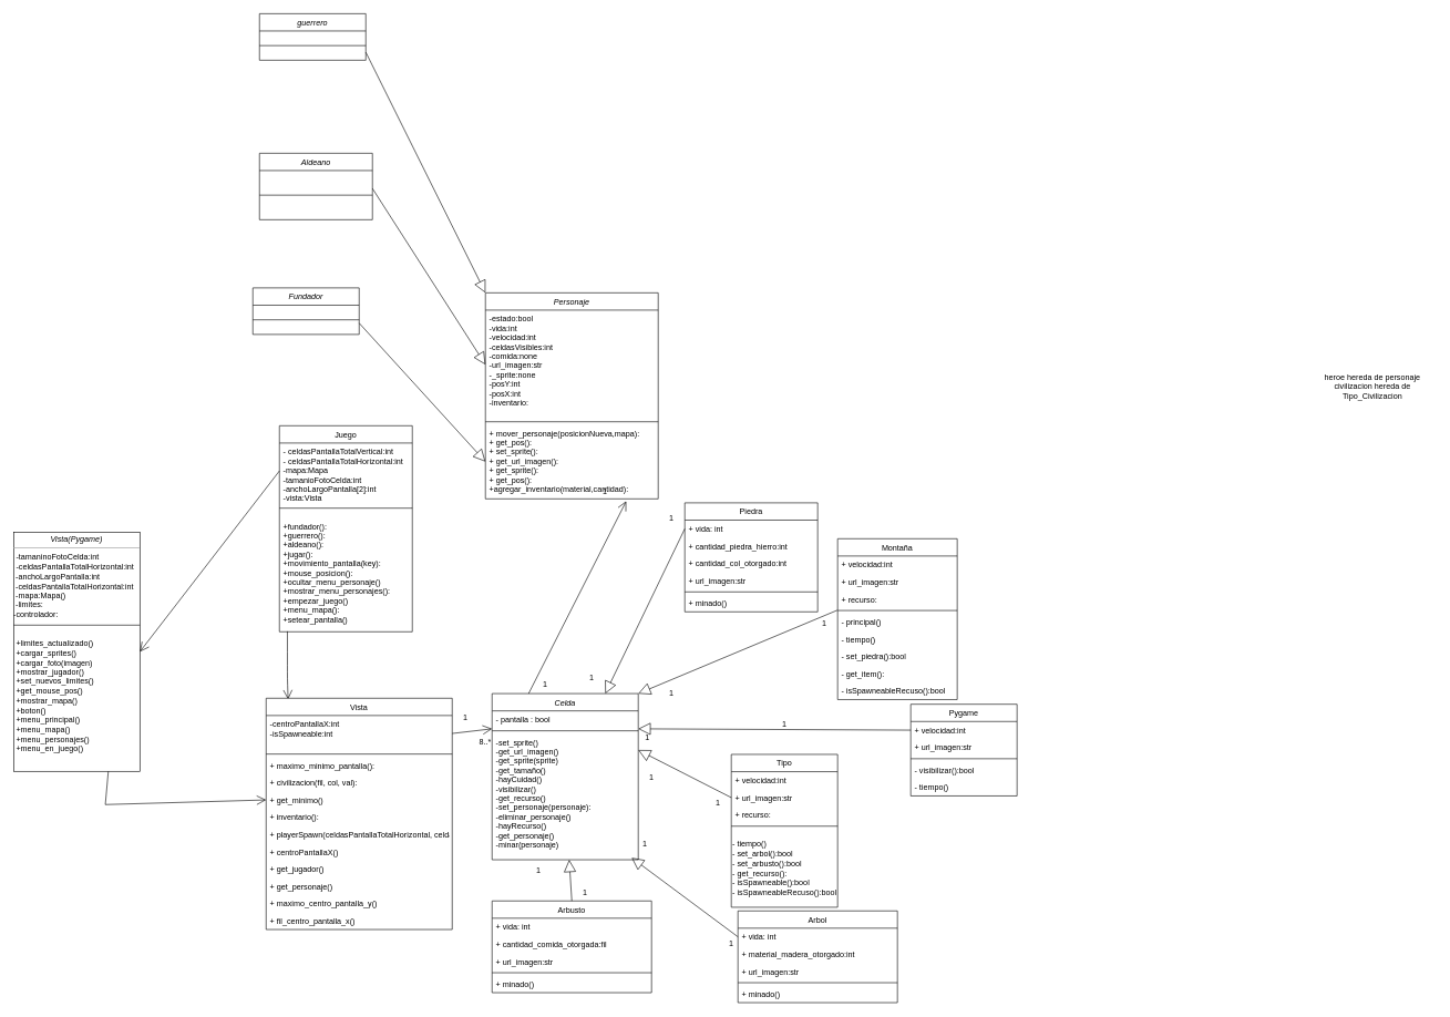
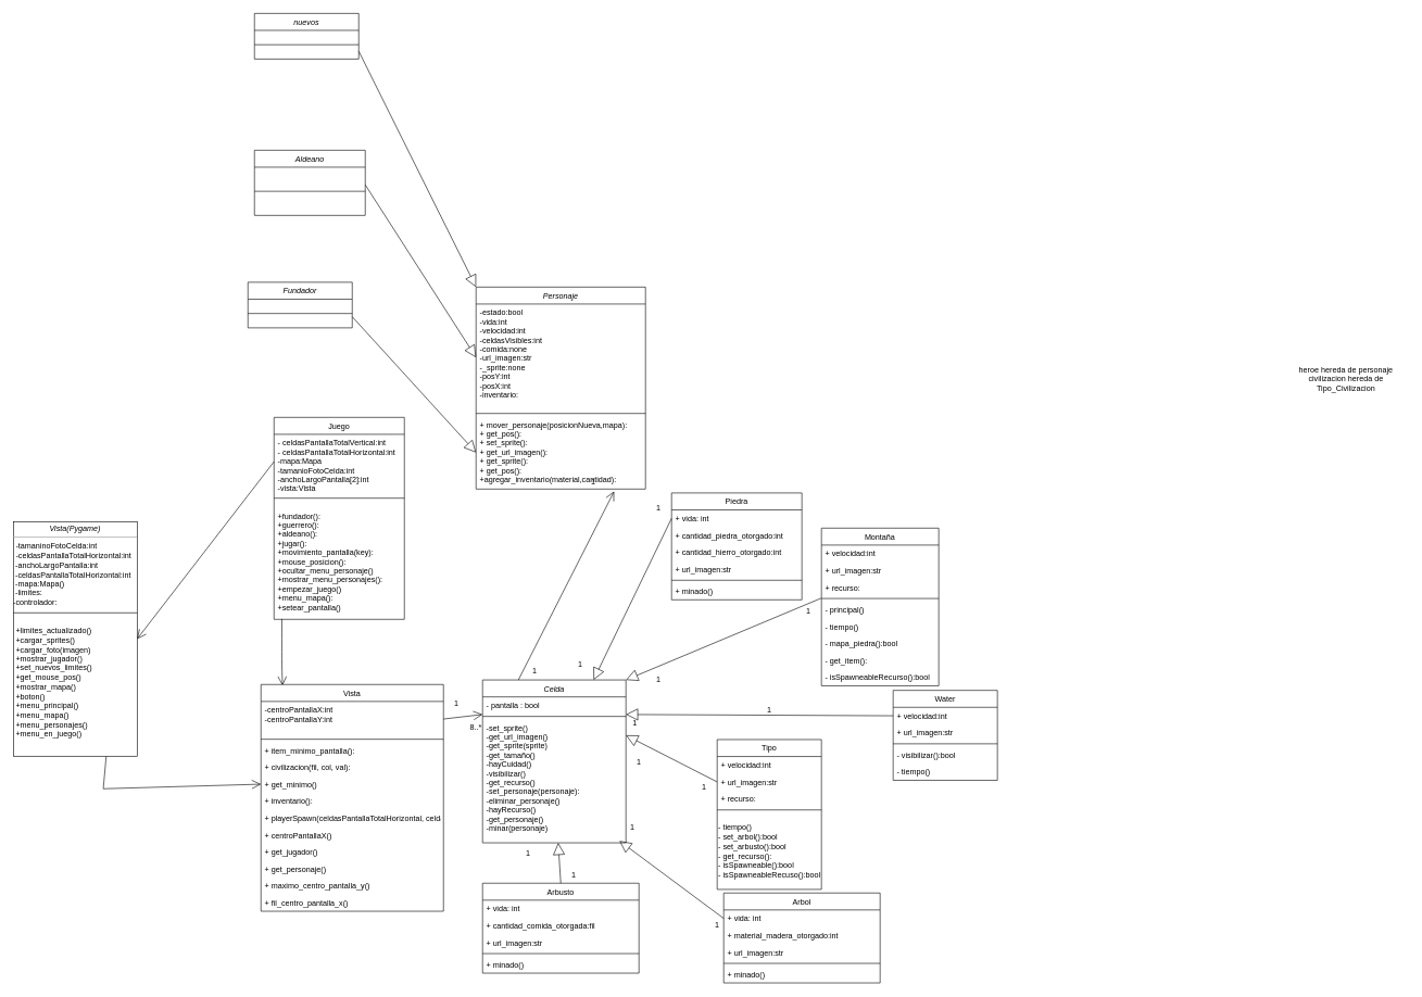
- <mxCell id="14" value="guerrero" style="swimlane;fontStyle=2;align=center;verticalAlign=top;childLayout=stackLayout;horizontal=1;startSize=26;horizontalStack=0;resizeParent=1;resizeParentMax=0;resizeLast=0;collapsible=1;marginBottom=0;" parent="1" vertex="1"><mxGeometry x="390" y="20" width="160" height="70" as="geometry" /></mxCell>
+ <mxCell id="14" value="nuevos" style="swimlane;fontStyle=2;align=center;verticalAlign=top;childLayout=stackLayout;horizontal=1;startSize=26;horizontalStack=0;resizeParent=1;resizeParentMax=0;resizeLast=0;collapsible=1;marginBottom=0;" parent="1" vertex="1"><mxGeometry x="390" y="20" width="160" height="70" as="geometry" /></mxCell>
- <mxCell id="60" value="+ cantidad_piedra_hierro:int" style="text;strokeColor=none;fillColor=none;align=left;verticalAlign=top;spacingLeft=4;spacingRight=4;overflow=hidden;rotatable=0;points=[[0,0.5],[1,0.5]];portConstraint=eastwest;" parent="58" vertex="1"><mxGeometry y="52" width="200" height="26" as="geometry" /></mxCell>
+ <mxCell id="60" value="+ cantidad_piedra_otorgado:int" style="text;strokeColor=none;fillColor=none;align=left;verticalAlign=top;spacingLeft=4;spacingRight=4;overflow=hidden;rotatable=0;points=[[0,0.5],[1,0.5]];portConstraint=eastwest;" parent="58" vertex="1"><mxGeometry y="52" width="200" height="26" as="geometry" /></mxCell>
- <mxCell id="61" value="+ cantidad_col_otorgado:int" style="text;strokeColor=none;fillColor=none;align=left;verticalAlign=top;spacingLeft=4;spacingRight=4;overflow=hidden;rotatable=0;points=[[0,0.5],[1,0.5]];portConstraint=eastwest;" parent="58" vertex="1"><mxGeometry y="78" width="200" height="26" as="geometry" /></mxCell>
+ <mxCell id="61" value="+ cantidad_hierro_otorgado:int" style="text;strokeColor=none;fillColor=none;align=left;verticalAlign=top;spacingLeft=4;spacingRight=4;overflow=hidden;rotatable=0;points=[[0,0.5],[1,0.5]];portConstraint=eastwest;" parent="58" vertex="1"><mxGeometry y="78" width="200" height="26" as="geometry" /></mxCell>
- <mxCell id="88" value="- set_piedra():bool" style="text;strokeColor=none;fillColor=none;align=left;verticalAlign=top;spacingLeft=4;spacingRight=4;overflow=hidden;rotatable=0;points=[[0,0.5],[1,0.5]];portConstraint=eastwest;" parent="81" vertex="1"><mxGeometry y="164" width="180" height="26" as="geometry" /></mxCell>
+ <mxCell id="88" value="- mapa_piedra():bool" style="text;strokeColor=none;fillColor=none;align=left;verticalAlign=top;spacingLeft=4;spacingRight=4;overflow=hidden;rotatable=0;points=[[0,0.5],[1,0.5]];portConstraint=eastwest;" parent="81" vertex="1"><mxGeometry y="164" width="180" height="26" as="geometry" /></mxCell>
- <mxCell id="90" value="- isSpawneableRecuso():bool" style="text;strokeColor=none;fillColor=none;align=left;verticalAlign=top;spacingLeft=4;spacingRight=4;overflow=hidden;rotatable=0;points=[[0,0.5],[1,0.5]];portConstraint=eastwest;" parent="81" vertex="1"><mxGeometry y="216" width="180" height="26" as="geometry" /></mxCell>
+ <mxCell id="90" value="- isSpawneableRecurso():bool" style="text;strokeColor=none;fillColor=none;align=left;verticalAlign=top;spacingLeft=4;spacingRight=4;overflow=hidden;rotatable=0;points=[[0,0.5],[1,0.5]];portConstraint=eastwest;" parent="81" vertex="1"><mxGeometry y="216" width="180" height="26" as="geometry" /></mxCell>
- <mxCell id="65" value="Pygame" style="swimlane;fontStyle=0;align=center;verticalAlign=top;childLayout=stackLayout;horizontal=1;startSize=26;horizontalStack=0;resizeParent=1;resizeParentMax=0;resizeLast=0;collapsible=1;marginBottom=0;" parent="1" vertex="1"><mxGeometry x="1370" y="1059" width="160" height="138" as="geometry" /></mxCell>
+ <mxCell id="65" value="Water" style="swimlane;fontStyle=0;align=center;verticalAlign=top;childLayout=stackLayout;horizontal=1;startSize=26;horizontalStack=0;resizeParent=1;resizeParentMax=0;resizeLast=0;collapsible=1;marginBottom=0;" parent="1" vertex="1"><mxGeometry x="1370" y="1059" width="160" height="138" as="geometry" /></mxCell>
- <mxCell id="92" value="-centroPantallaX:int&#10;-isSpawneable:int&#10;" style="text;strokeColor=none;fillColor=none;align=left;verticalAlign=top;spacingLeft=4;spacingRight=4;overflow=hidden;rotatable=0;points=[[0,0.5],[1,0.5]];portConstraint=eastwest;" parent="91" vertex="1"><mxGeometry y="26" width="280" height="54" as="geometry" /></mxCell>
+ <mxCell id="92" value="-centroPantallaX:int&#10;-centroPantallaY:int&#10;" style="text;strokeColor=none;fillColor=none;align=left;verticalAlign=top;spacingLeft=4;spacingRight=4;overflow=hidden;rotatable=0;points=[[0,0.5],[1,0.5]];portConstraint=eastwest;" parent="91" vertex="1"><mxGeometry y="26" width="280" height="54" as="geometry" /></mxCell>
- <mxCell id="94" value="+ maximo_minimo_pantalla():" style="text;strokeColor=none;fillColor=none;align=left;verticalAlign=top;spacingLeft=4;spacingRight=4;overflow=hidden;rotatable=0;points=[[0,0.5],[1,0.5]];portConstraint=eastwest;" parent="91" vertex="1"><mxGeometry y="88" width="280" height="26" as="geometry" /></mxCell>
+ <mxCell id="94" value="+ item_minimo_pantalla():" style="text;strokeColor=none;fillColor=none;align=left;verticalAlign=top;spacingLeft=4;spacingRight=4;overflow=hidden;rotatable=0;points=[[0,0.5],[1,0.5]];portConstraint=eastwest;" parent="91" vertex="1"><mxGeometry y="88" width="280" height="26" as="geometry" /></mxCell>
